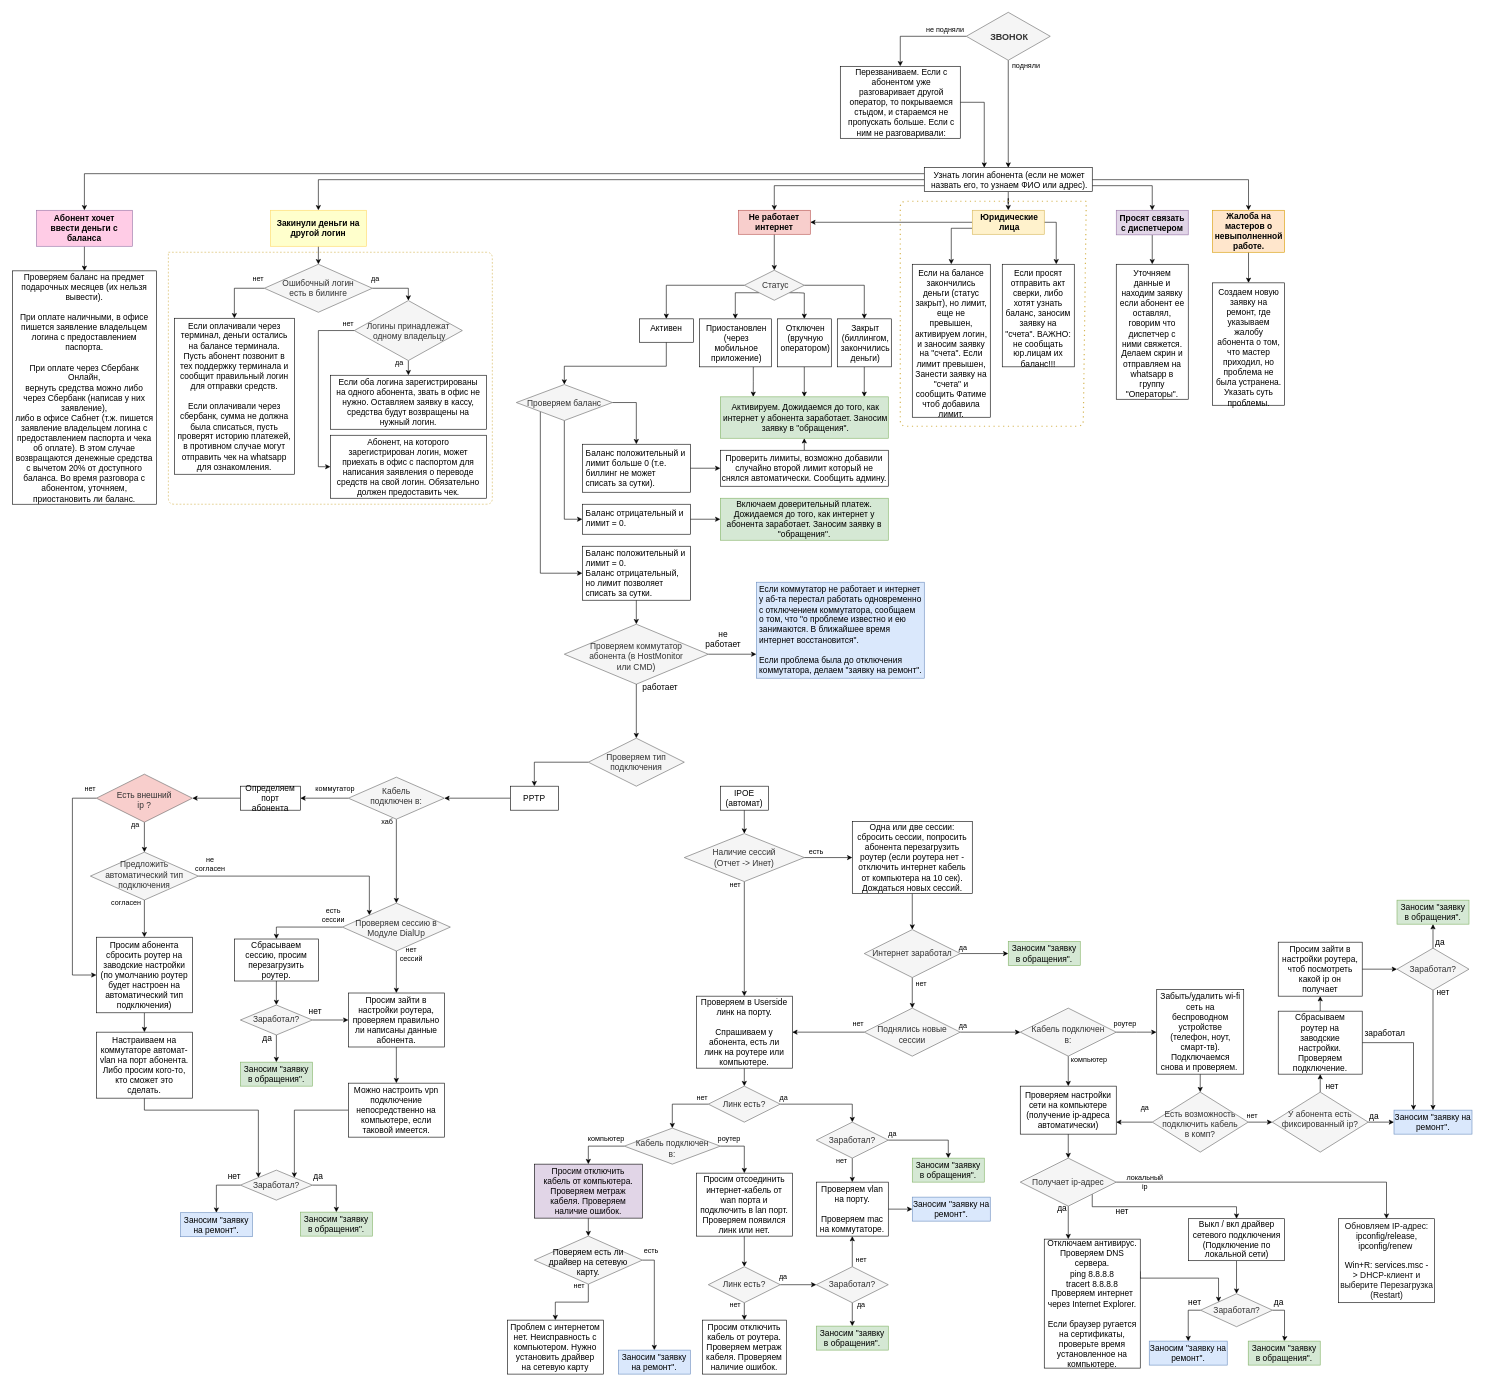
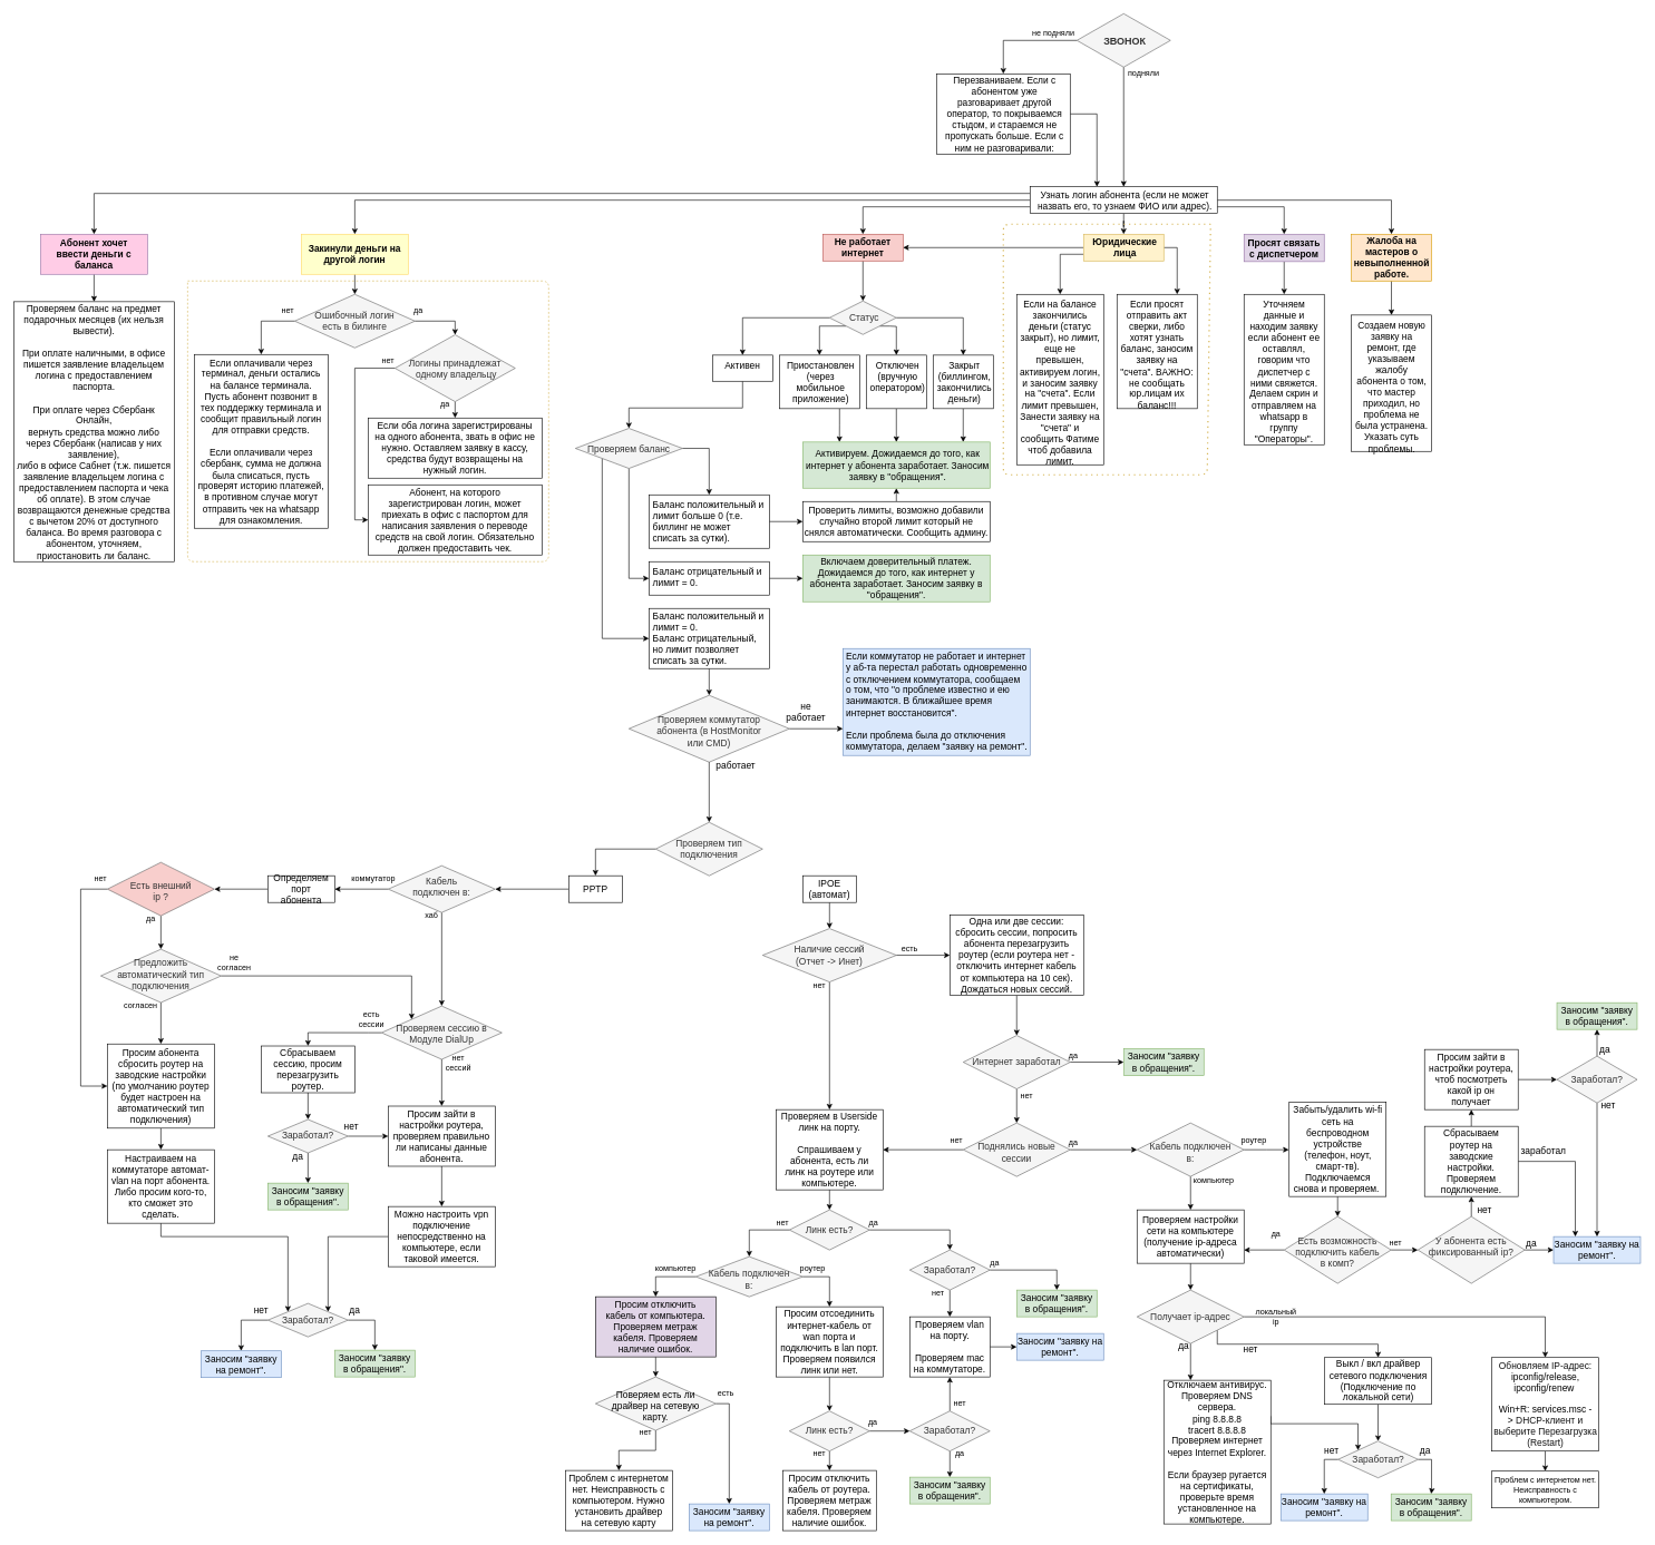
+ <mxCell id="127" style="edgeStyle=orthogonalEdgeStyle;rounded=0;orthogonalLoop=1;jettySize=auto;html=1;exitX=0.5;exitY=1;exitDx=0;exitDy=0;entryX=0.5;entryY=0;entryDx=0;entryDy=0;" parent="1" source="128" target="142" edge="1"><mxGeometry relative="1" as="geometry" /></mxCell>
+ <mxCell id="142" value="Проблем с интернетом нет. Неисправность с компьютером." style="rounded=0;whiteSpace=wrap;html=1;" parent="1" vertex="1"><mxGeometry x="2230.5" y="2201" width="160" height="55" as="geometry" /></mxCell>
